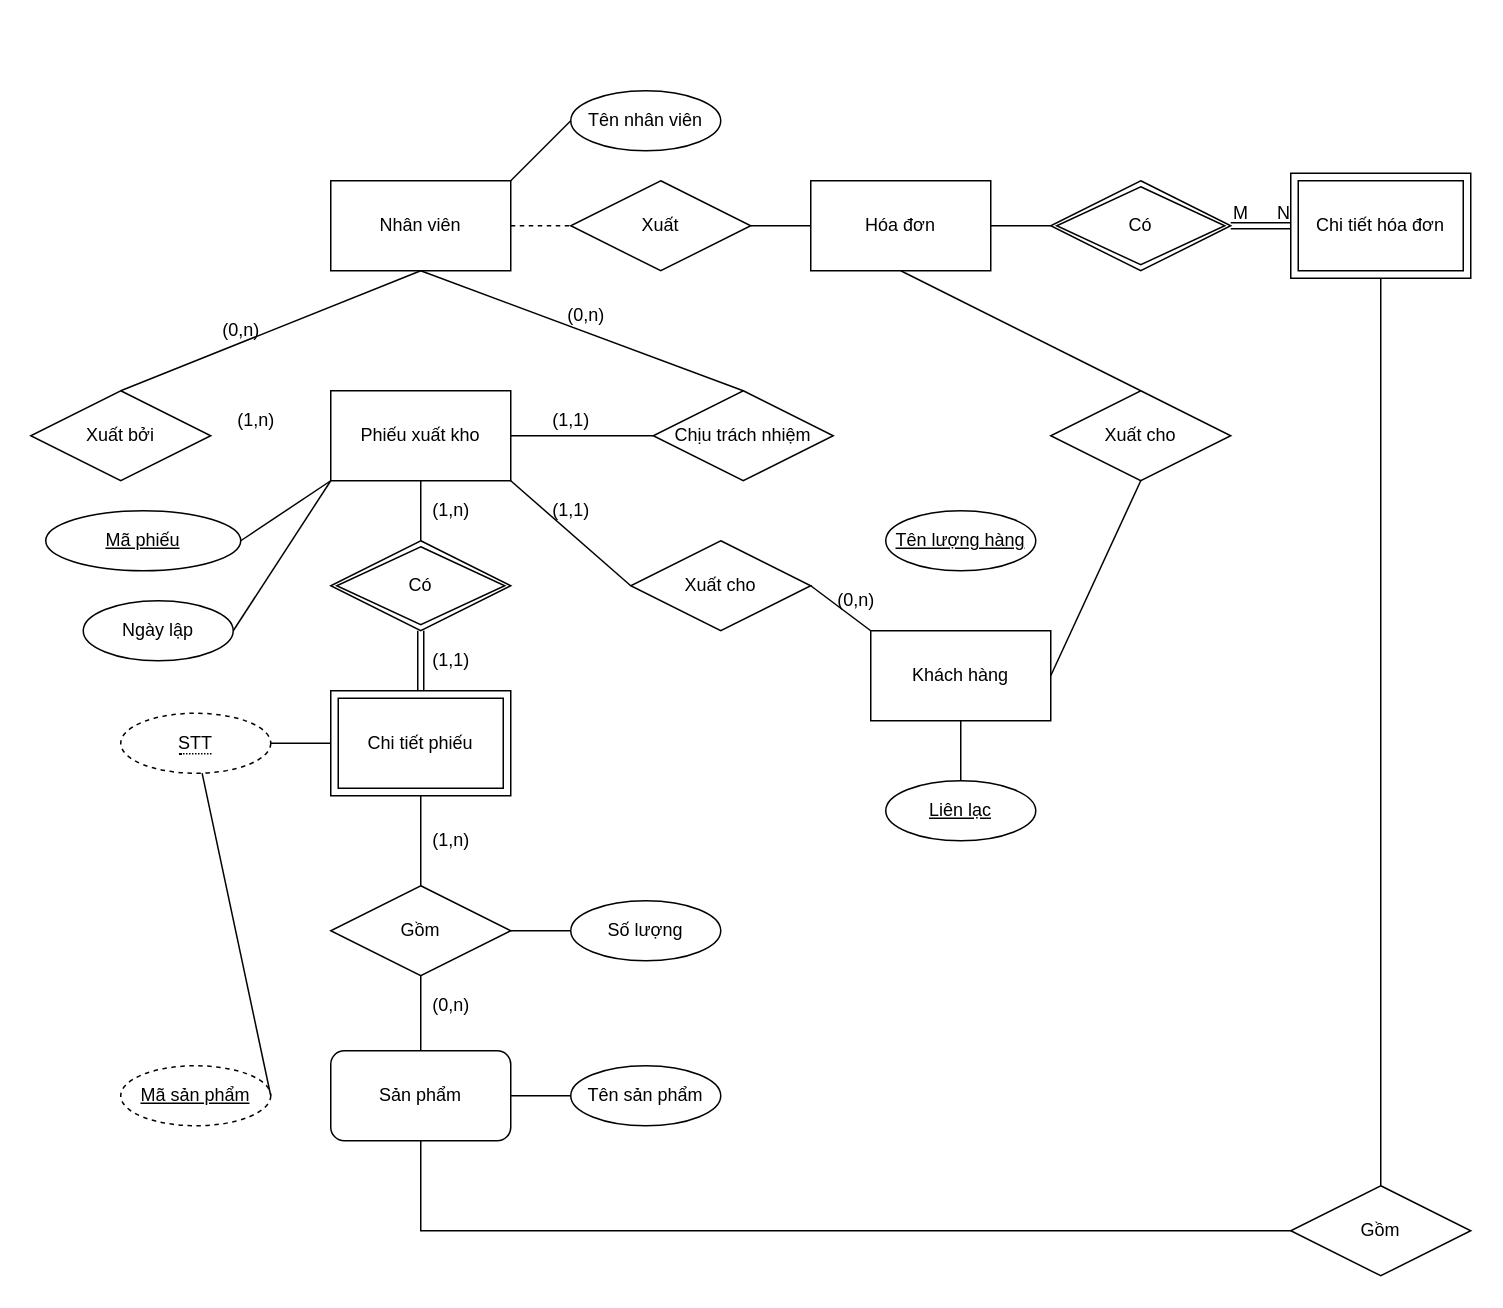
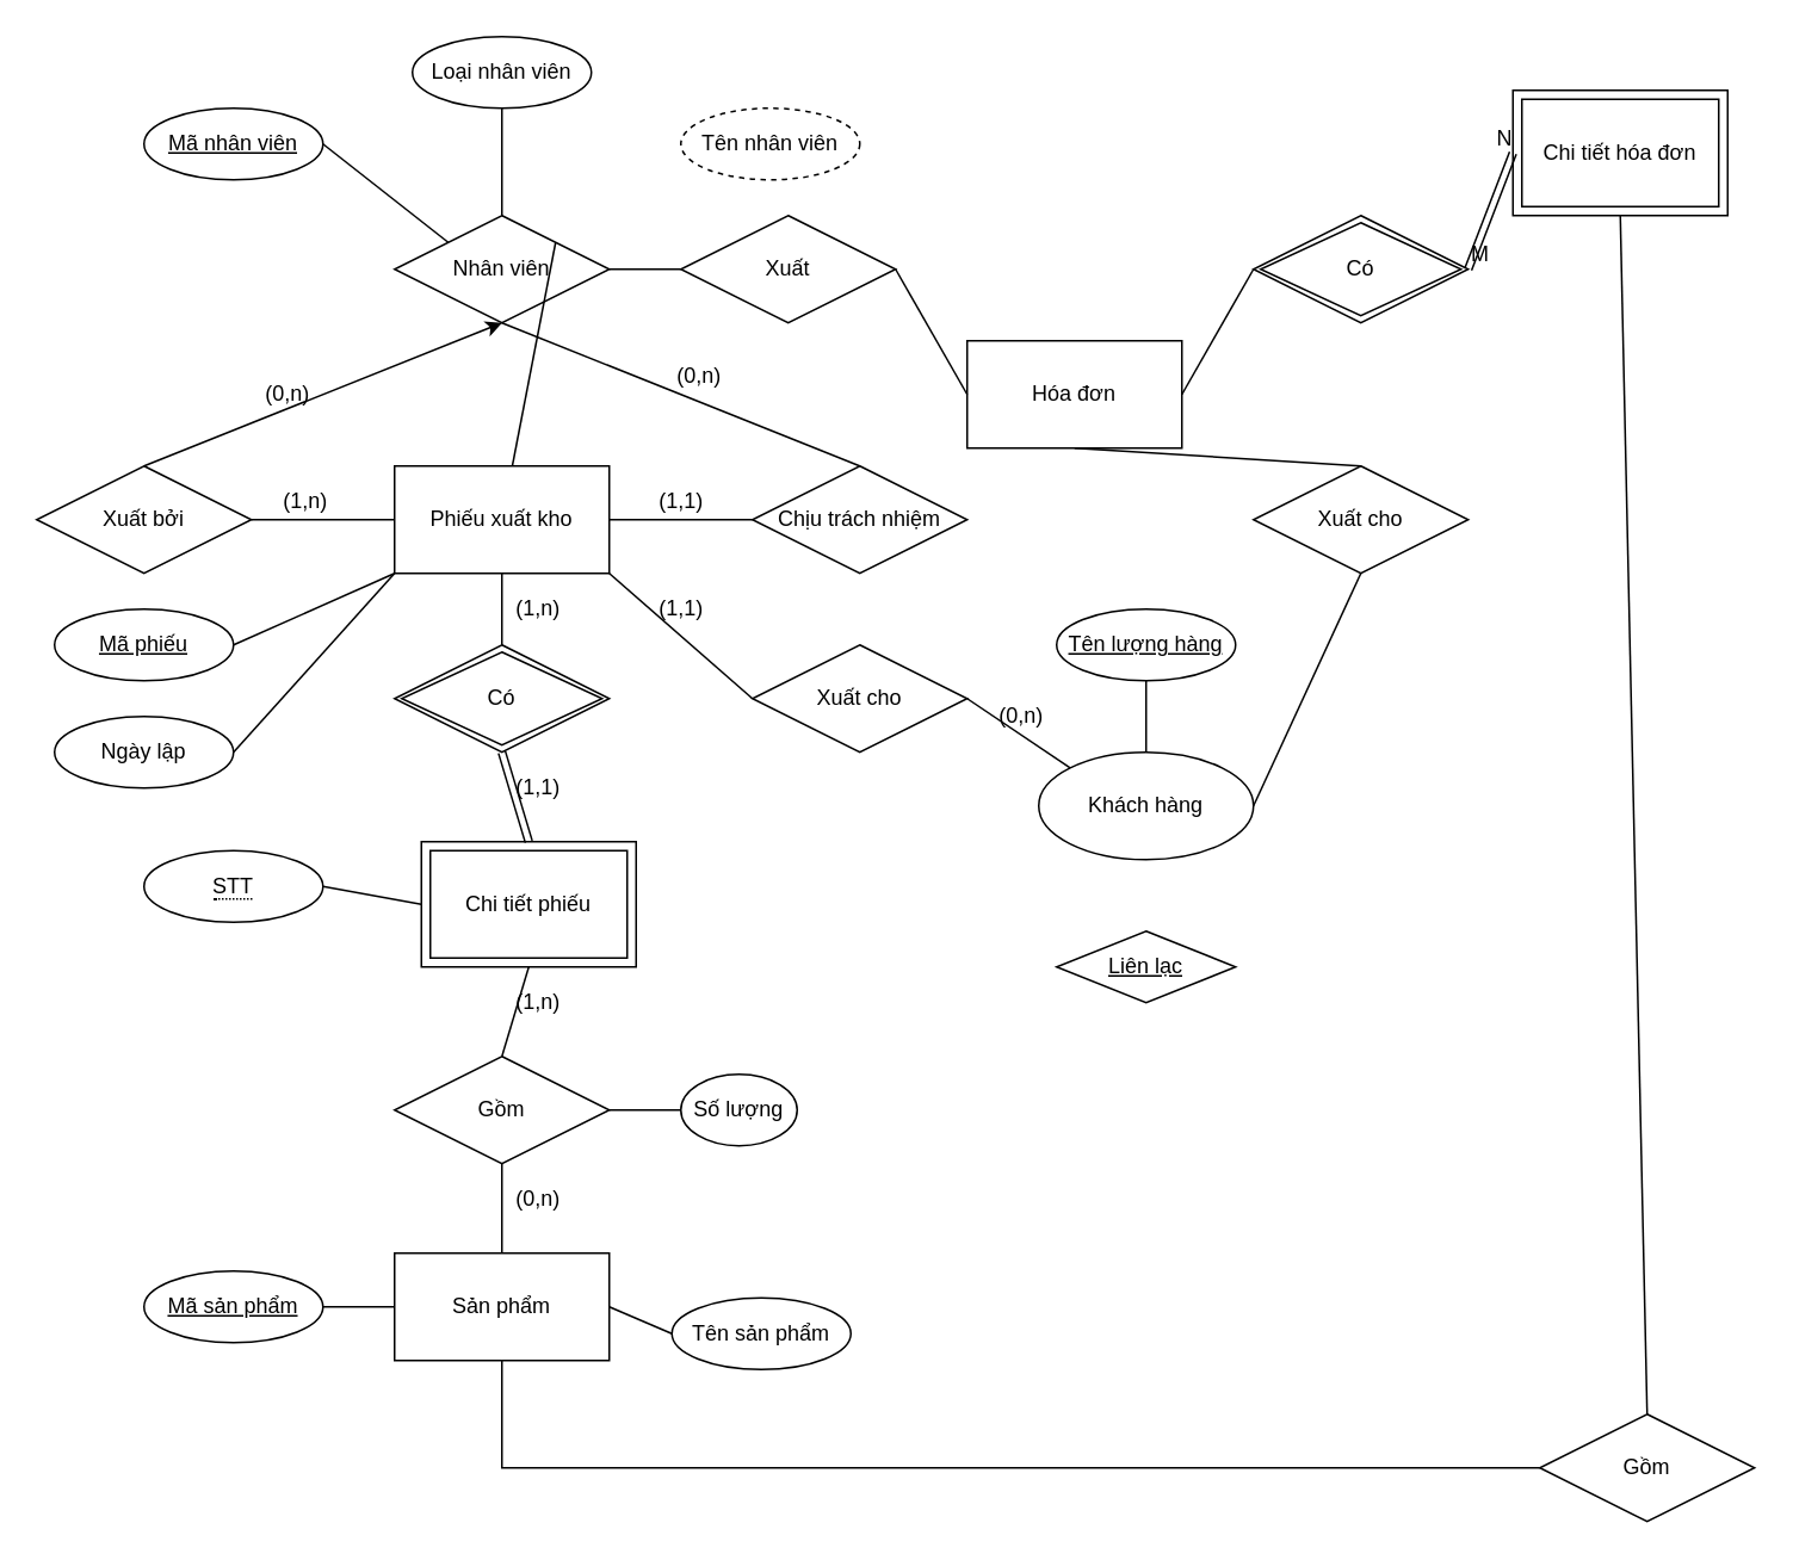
+ <mxCell id="23" value="Loại nhân viên" style="ellipse;whiteSpace=wrap;html=1;align=center;" vertex="1" parent="1"><mxGeometry x="230" width="100" height="40" as="geometry" y="20" /></mxCell>
+ <mxCell id="18" value="Mã nhân viên" style="ellipse;whiteSpace=wrap;html=1;align=center;fontStyle=4;" vertex="1" parent="1"><mxGeometry x="80" y="60" width="100" height="40" as="geometry" /></mxCell>
- <mxCell id="20" value="Tên nhân viên" style="ellipse;whiteSpace=wrap;html=1;align=center;" vertex="1" parent="1"><mxGeometry x="380" y="60" width="100" height="40" as="geometry" /></mxCell>
+ <mxCell id="20" value="Tên nhân viên" style="ellipse;whiteSpace=wrap;html=1;align=center;dashed=1;" vertex="1" parent="1"><mxGeometry x="380" y="60" width="100" height="40" as="geometry" /></mxCell>
+ <mxCell id="22" value="" style="endArrow=none;html=1;rounded=0;strokeColor=#000000;entryX=0.5;entryY=0;entryDx=0;entryDy=0;exitX=0.5;exitY=1;exitDx=0;exitDy=0;" edge="1" parent="1" source="23" target="3"><mxGeometry relative="1" as="geometry"><mxPoint x="200" y="110" as="sourcePoint" /><mxPoint x="360" y="110" as="targetPoint" /></mxGeometry></mxCell>
- <mxCell id="21" value="" style="endArrow=none;html=1;rounded=0;strokeColor=#000000;entryX=0;entryY=0.5;entryDx=0;entryDy=0;exitX=1;exitY=0;exitDx=0;exitDy=0;" edge="1" parent="1" source="3" target="20"><mxGeometry relative="1" as="geometry"><mxPoint x="200" y="110" as="sourcePoint" /><mxPoint x="360" y="110" as="targetPoint" /></mxGeometry></mxCell>
+ <mxCell id="21" value="" style="endArrow=none;html=1;rounded=0;strokeColor=#000000;exitX=1;exitY=0;exitDx=0;exitDy=0;" edge="1" parent="1" source="3" target="2"><mxGeometry relative="1" as="geometry"><mxPoint x="200" y="110" as="sourcePoint" /><mxPoint x="360" y="110" as="targetPoint" /></mxGeometry></mxCell>
+ <mxCell id="19" value="" style="endArrow=none;html=1;rounded=0;strokeColor=#000000;entryX=0;entryY=0;entryDx=0;entryDy=0;exitX=1;exitY=0.5;exitDx=0;exitDy=0;" edge="1" parent="1" source="18" target="3"><mxGeometry relative="1" as="geometry"><mxPoint x="-220" y="180" as="sourcePoint" /><mxPoint y="180" as="targetPoint" x="-60" /></mxGeometry></mxCell>
- <mxCell id="3" value="Nhân viên" style="rounded=0;whiteSpace=wrap;html=1;" vertex="1" parent="1"><mxGeometry x="220" y="120" width="120" height="60" as="geometry" /></mxCell>
+ <mxCell id="3" value="Nhân viên" style="rhombus;whiteSpace=wrap;html=1;" vertex="1" parent="1"><mxGeometry x="220" y="120" width="120" height="60" as="geometry" /></mxCell>
- <mxCell id="58" value="" style="endArrow=none;html=1;rounded=0;strokeColor=#000000;exitX=1;exitY=0.5;exitDx=0;exitDy=0;entryX=0;entryY=0.5;entryDx=0;entryDy=0;dashed=1;" edge="1" parent="1" source="3" target="57"><mxGeometry relative="1" as="geometry"><mxPoint x="340" y="200" as="sourcePoint" /><mxPoint x="500" y="200" as="targetPoint" /></mxGeometry></mxCell>
+ <mxCell id="58" value="" style="endArrow=none;html=1;rounded=0;strokeColor=#000000;exitX=1;exitY=0.5;exitDx=0;exitDy=0;entryX=0;entryY=0.5;entryDx=0;entryDy=0;" edge="1" parent="1" source="3" target="57"><mxGeometry relative="1" as="geometry"><mxPoint x="340" y="200" as="sourcePoint" /><mxPoint x="500" y="200" as="targetPoint" /></mxGeometry></mxCell>
- <mxCell id="55" value="Hóa đơn" style="rounded=0;whiteSpace=wrap;html=1;" vertex="1" parent="1"><mxGeometry x="540" y="120" width="120" height="60" as="geometry" /></mxCell>
+ <mxCell id="55" value="Hóa đơn" style="rounded=0;whiteSpace=wrap;html=1;" vertex="1" parent="1"><mxGeometry x="540" y="190" width="120" height="60" as="geometry" /></mxCell>
- <mxCell id="56" value="Chi tiết hóa đơn" style="shape=ext;margin=3;double=1;whiteSpace=wrap;html=1;align=center;" vertex="1" parent="1"><mxGeometry x="860" y="115" width="120" height="70" as="geometry" /></mxCell>
+ <mxCell id="56" value="Chi tiết hóa đơn" style="shape=ext;margin=3;double=1;whiteSpace=wrap;html=1;align=center;" vertex="1" parent="1"><mxGeometry x="845" y="50" width="120" height="70" as="geometry" /></mxCell>
- <mxCell id="14" value="" style="endArrow=none;html=1;rounded=0;strokeColor=#000000;entryX=0.5;entryY=1;entryDx=0;entryDy=0;exitX=0.5;exitY=0;exitDx=0;exitDy=0;" edge="1" parent="1" source="7" target="3"><mxGeometry relative="1" as="geometry"><mxPoint x="490" y="270" as="sourcePoint" /><mxPoint x="490" y="190" as="targetPoint" /></mxGeometry></mxCell>
+ <mxCell id="14" value="" style="endArrow=classic;html=1;rounded=0;strokeColor=#000000;entryX=0.5;entryY=1;entryDx=0;entryDy=0;exitX=0.5;exitY=0;exitDx=0;exitDy=0;" edge="1" parent="1" source="7" target="3"><mxGeometry relative="1" as="geometry"><mxPoint x="490" y="270" as="sourcePoint" /><mxPoint x="490" y="190" as="targetPoint" /></mxGeometry></mxCell>
+ <mxCell id="16" value="" style="endArrow=none;html=1;rounded=0;strokeColor=#000000;entryX=1;entryY=0.5;entryDx=0;entryDy=0;exitX=0;exitY=0.5;exitDx=0;exitDy=0;" edge="1" parent="1" source="2" target="7"><mxGeometry relative="1" as="geometry"><mxPoint x="510" y="290" as="sourcePoint" /><mxPoint x="510" y="210" as="targetPoint" /></mxGeometry></mxCell>
- <mxCell id="8" value="Chịu trách nhiệm" style="shape=rhombus;perimeter=rhombusPerimeter;whiteSpace=wrap;html=1;align=center;" vertex="1" parent="1"><mxGeometry x="435" y="260" width="120" height="60" as="geometry" /></mxCell>
+ <mxCell id="8" value="Chịu trách nhiệm" style="shape=rhombus;perimeter=rhombusPerimeter;whiteSpace=wrap;html=1;align=center;" vertex="1" parent="1"><mxGeometry x="420" y="260" width="120" height="60" as="geometry" /></mxCell>
- <mxCell id="41" value="Mã phiếu" style="ellipse;whiteSpace=wrap;html=1;align=center;fontStyle=4;" vertex="1" parent="1"><mxGeometry x="30" y="340" width="130" height="40" as="geometry" /></mxCell>
+ <mxCell id="41" value="Mã phiếu" style="ellipse;whiteSpace=wrap;html=1;align=center;fontStyle=4;" vertex="1" parent="1"><mxGeometry x="30" y="340" width="100" height="40" as="geometry" /></mxCell>
+ <mxCell id="40" value="" style="endArrow=none;html=1;rounded=0;strokeColor=#000000;exitX=0.5;exitY=1;exitDx=0;exitDy=0;entryX=0.5;entryY=0;entryDx=0;entryDy=0;" edge="1" parent="1" source="37" target="4"><mxGeometry relative="1" as="geometry"><mxPoint x="710" y="510" as="sourcePoint" /><mxPoint x="870" y="510" as="targetPoint" /></mxGeometry></mxCell>
- <mxCell id="43" value="Ngày lập" style="ellipse;whiteSpace=wrap;html=1;align=center;" vertex="1" parent="1"><mxGeometry x="55" y="400" width="100" height="40" as="geometry" /></mxCell>
+ <mxCell id="43" value="Ngày lập" style="ellipse;whiteSpace=wrap;html=1;align=center;" vertex="1" parent="1"><mxGeometry x="30" y="400" width="100" height="40" as="geometry" /></mxCell>
- <mxCell id="4" value="Khách hàng" style="rounded=0;whiteSpace=wrap;html=1;" vertex="1" parent="1"><mxGeometry x="580" y="420" width="120" height="60" as="geometry" /></mxCell>
+ <mxCell id="4" value="Khách hàng" style="ellipse;whiteSpace=wrap;html=1;" vertex="1" parent="1"><mxGeometry x="580" y="420" width="120" height="60" as="geometry" /></mxCell>
- <mxCell id="35" value="&lt;span style=&quot;border-bottom: 1px dotted&quot;&gt;STT&lt;/span&gt;" style="ellipse;whiteSpace=wrap;html=1;align=center;dashed=1;" vertex="1" parent="1"><mxGeometry x="80" y="475" width="100" height="40" as="geometry" /></mxCell>
+ <mxCell id="35" value="&lt;span style=&quot;border-bottom: 1px dotted&quot;&gt;STT&lt;/span&gt;" style="ellipse;whiteSpace=wrap;html=1;align=center;" vertex="1" parent="1"><mxGeometry x="80" y="475" width="100" height="40" as="geometry" /></mxCell>
- <mxCell id="6" value="Chi tiết phiếu" style="shape=ext;margin=3;double=1;whiteSpace=wrap;html=1;align=center;" vertex="1" parent="1"><mxGeometry x="220" y="460" width="120" height="70" as="geometry" /></mxCell>
+ <mxCell id="6" value="Chi tiết phiếu" style="shape=ext;margin=3;double=1;whiteSpace=wrap;html=1;align=center;" vertex="1" parent="1"><mxGeometry x="235" y="470" width="120" height="70" as="geometry" /></mxCell>
- <mxCell id="39" value="" style="endArrow=none;html=1;rounded=0;strokeColor=#000000;exitX=0.5;exitY=1;exitDx=0;exitDy=0;entryX=0.5;entryY=0;entryDx=0;entryDy=0;" edge="1" parent="1" source="4" target="38"><mxGeometry relative="1" as="geometry"><mxPoint x="710" y="510" as="sourcePoint" /><mxPoint x="870" y="510" as="targetPoint" /></mxGeometry></mxCell>
- <mxCell id="38" value="Liên lạc" style="ellipse;whiteSpace=wrap;html=1;align=center;fontStyle=4;" vertex="1" parent="1"><mxGeometry x="590" y="520" width="100" height="40" as="geometry" /></mxCell>
+ <mxCell id="38" value="Liên lạc" style="rhombus;whiteSpace=wrap;html=1;align=center;fontStyle=4;" vertex="1" parent="1"><mxGeometry x="590" y="520" width="100" height="40" as="geometry" /></mxCell>
- <mxCell id="30" value="Số lượng" style="ellipse;whiteSpace=wrap;html=1;align=center;" vertex="1" parent="1"><mxGeometry x="380" y="600" width="100" height="40" as="geometry" /></mxCell>
+ <mxCell id="30" value="Số lượng" style="ellipse;whiteSpace=wrap;html=1;align=center;" vertex="1" parent="1"><mxGeometry x="380" y="600" width="65" height="40" as="geometry" /></mxCell>
- <mxCell id="27" value="" style="endArrow=none;html=1;rounded=0;strokeColor=#000000;exitX=1;exitY=0.5;exitDx=0;exitDy=0;" edge="1" parent="1" source="26" target="35"><mxGeometry relative="1" as="geometry"><mxPoint x="160" y="660" as="sourcePoint" /><mxPoint x="320" y="660" as="targetPoint" /></mxGeometry></mxCell>
+ <mxCell id="27" value="" style="endArrow=none;html=1;rounded=0;strokeColor=#000000;entryX=0;entryY=0.5;entryDx=0;entryDy=0;exitX=1;exitY=0.5;exitDx=0;exitDy=0;" edge="1" parent="1" source="26" target="5"><mxGeometry relative="1" as="geometry"><mxPoint x="160" y="660" as="sourcePoint" /><mxPoint x="320" y="660" as="targetPoint" /></mxGeometry></mxCell>
- <mxCell id="26" value="Mã sản phẩm" style="ellipse;whiteSpace=wrap;html=1;align=center;fontStyle=4;dashed=1;" vertex="1" parent="1"><mxGeometry x="80" y="710" width="100" height="40" as="geometry" /></mxCell>
+ <mxCell id="26" value="Mã sản phẩm" style="ellipse;whiteSpace=wrap;html=1;align=center;fontStyle=4;" vertex="1" parent="1"><mxGeometry x="80" y="710" width="100" height="40" as="geometry" /></mxCell>
- <mxCell id="5" value="Sản phẩm" style="whiteSpace=wrap;html=1;rounded=1;" vertex="1" parent="1"><mxGeometry x="220" y="700" width="120" height="60" as="geometry" /></mxCell>
+ <mxCell id="5" value="Sản phẩm" style="rounded=0;whiteSpace=wrap;html=1;" vertex="1" parent="1"><mxGeometry x="220" y="700" width="120" height="60" as="geometry" /></mxCell>
- <mxCell id="28" value="Tên sản phẩm" style="ellipse;whiteSpace=wrap;html=1;align=center;" vertex="1" parent="1"><mxGeometry x="380" y="710" width="100" height="40" as="geometry" /></mxCell>
+ <mxCell id="28" value="Tên sản phẩm" style="ellipse;whiteSpace=wrap;html=1;align=center;" vertex="1" parent="1"><mxGeometry x="375" y="725" width="100" height="40" as="geometry" /></mxCell>
